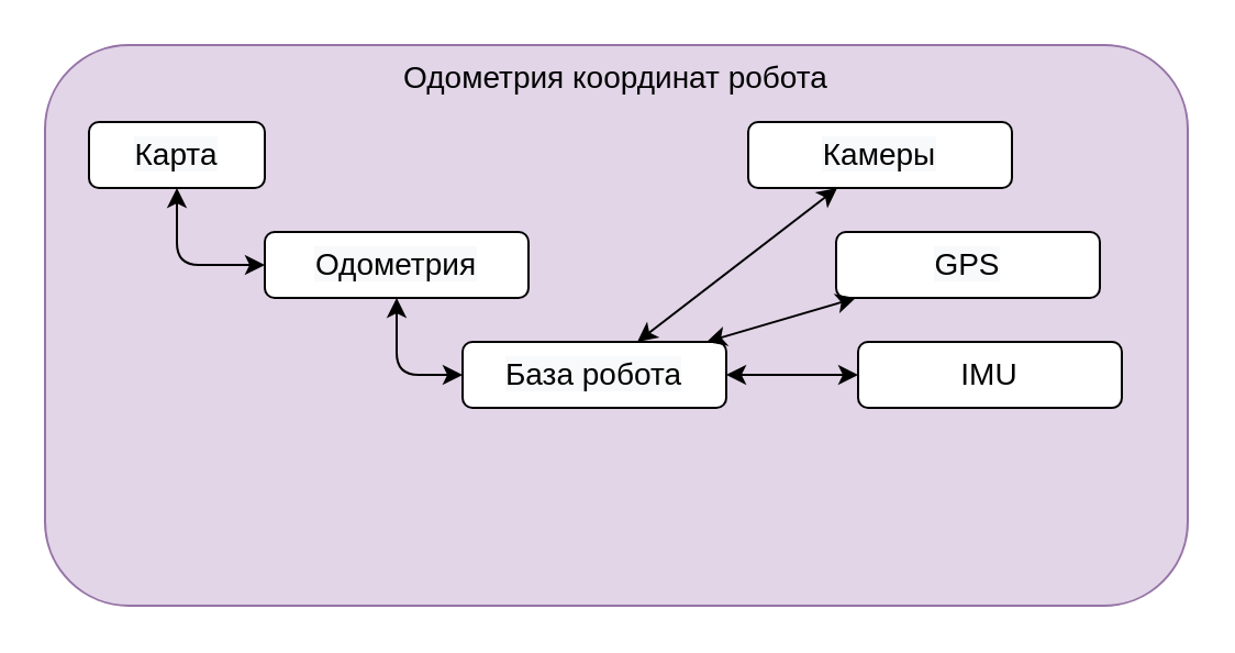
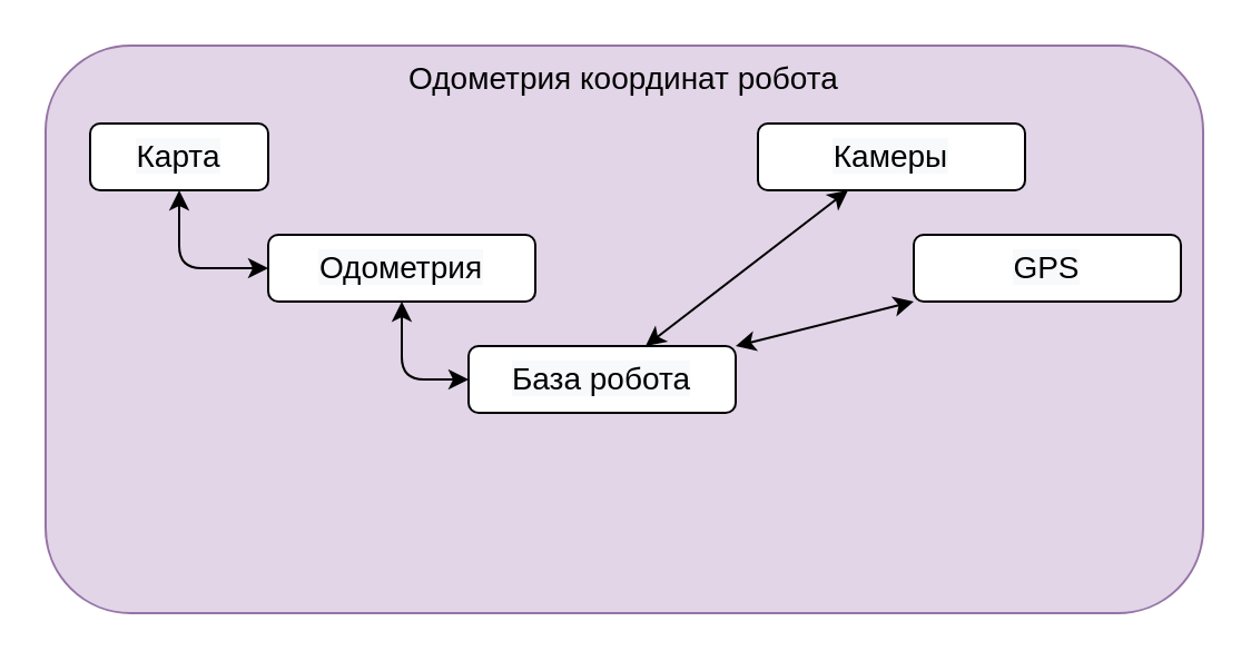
- <mxCell id="7" value="&lt;span style=&quot;color: rgb(0 , 0 , 0) ; font-family: &amp;quot;helvetica&amp;quot; ; font-size: 14px ; font-style: normal ; font-weight: 400 ; letter-spacing: normal ; text-indent: 0px ; text-transform: none ; word-spacing: 0px ; background-color: rgb(248 , 249 , 250) ; display: inline ; float: none&quot;&gt;GPS&lt;/span&gt;" style="text;whiteSpace=wrap;html=1;strokeColor=#000000;rounded=1;fillColor=#ffffff;align=center;fontSize=14;" vertex="1" parent="1"><mxGeometry x="380" y="105" width="120" height="30" as="geometry" /></mxCell>
+ <mxCell id="7" value="&lt;span style=&quot;color: rgb(0 , 0 , 0) ; font-family: &amp;quot;helvetica&amp;quot; ; font-size: 14px ; font-style: normal ; font-weight: 400 ; letter-spacing: normal ; text-indent: 0px ; text-transform: none ; word-spacing: 0px ; background-color: rgb(248 , 249 , 250) ; display: inline ; float: none&quot;&gt;GPS&lt;/span&gt;" style="text;whiteSpace=wrap;html=1;strokeColor=#000000;rounded=1;fillColor=#ffffff;align=center;fontSize=14;" vertex="1" parent="1"><mxGeometry x="410" y="105" width="120" height="30" as="geometry" /></mxCell>
- <mxCell id="13" value="" style="endArrow=classic;startArrow=classic;html=1;fontSize=14;" edge="1" parent="1" source="8" target="5"><mxGeometry width="50" height="50" relative="1" as="geometry"><mxPoint x="406" y="145" as="sourcePoint" /><mxPoint x="334" y="165" as="targetPoint" /></mxGeometry></mxCell>
- <mxCell id="8" value="&lt;font face=&quot;helvetica&quot; style=&quot;font-size: 14px;&quot;&gt;&lt;span style=&quot;font-size: 14px&quot;&gt;IMU&lt;/span&gt;&lt;/font&gt;" style="text;whiteSpace=wrap;html=1;strokeColor=#000000;rounded=1;fillColor=#ffffff;align=center;fontSize=14;fontColor=#000000;" vertex="1" parent="1"><mxGeometry x="390" y="155" width="120" height="30" as="geometry" /></mxCell>
